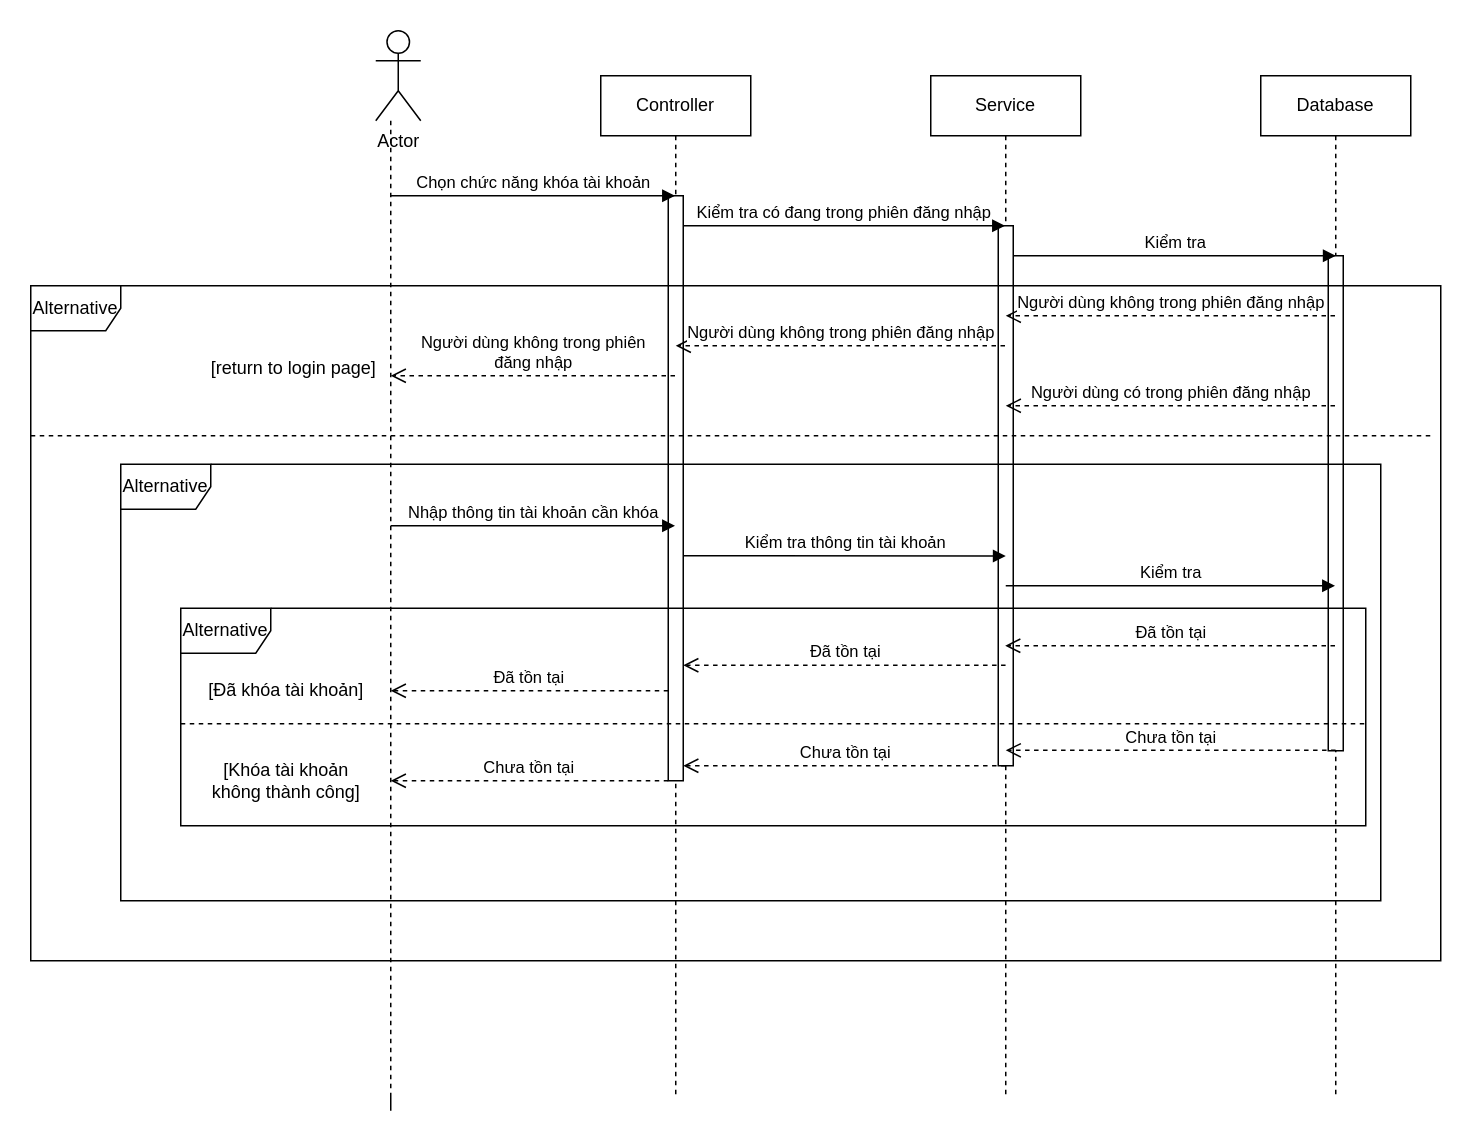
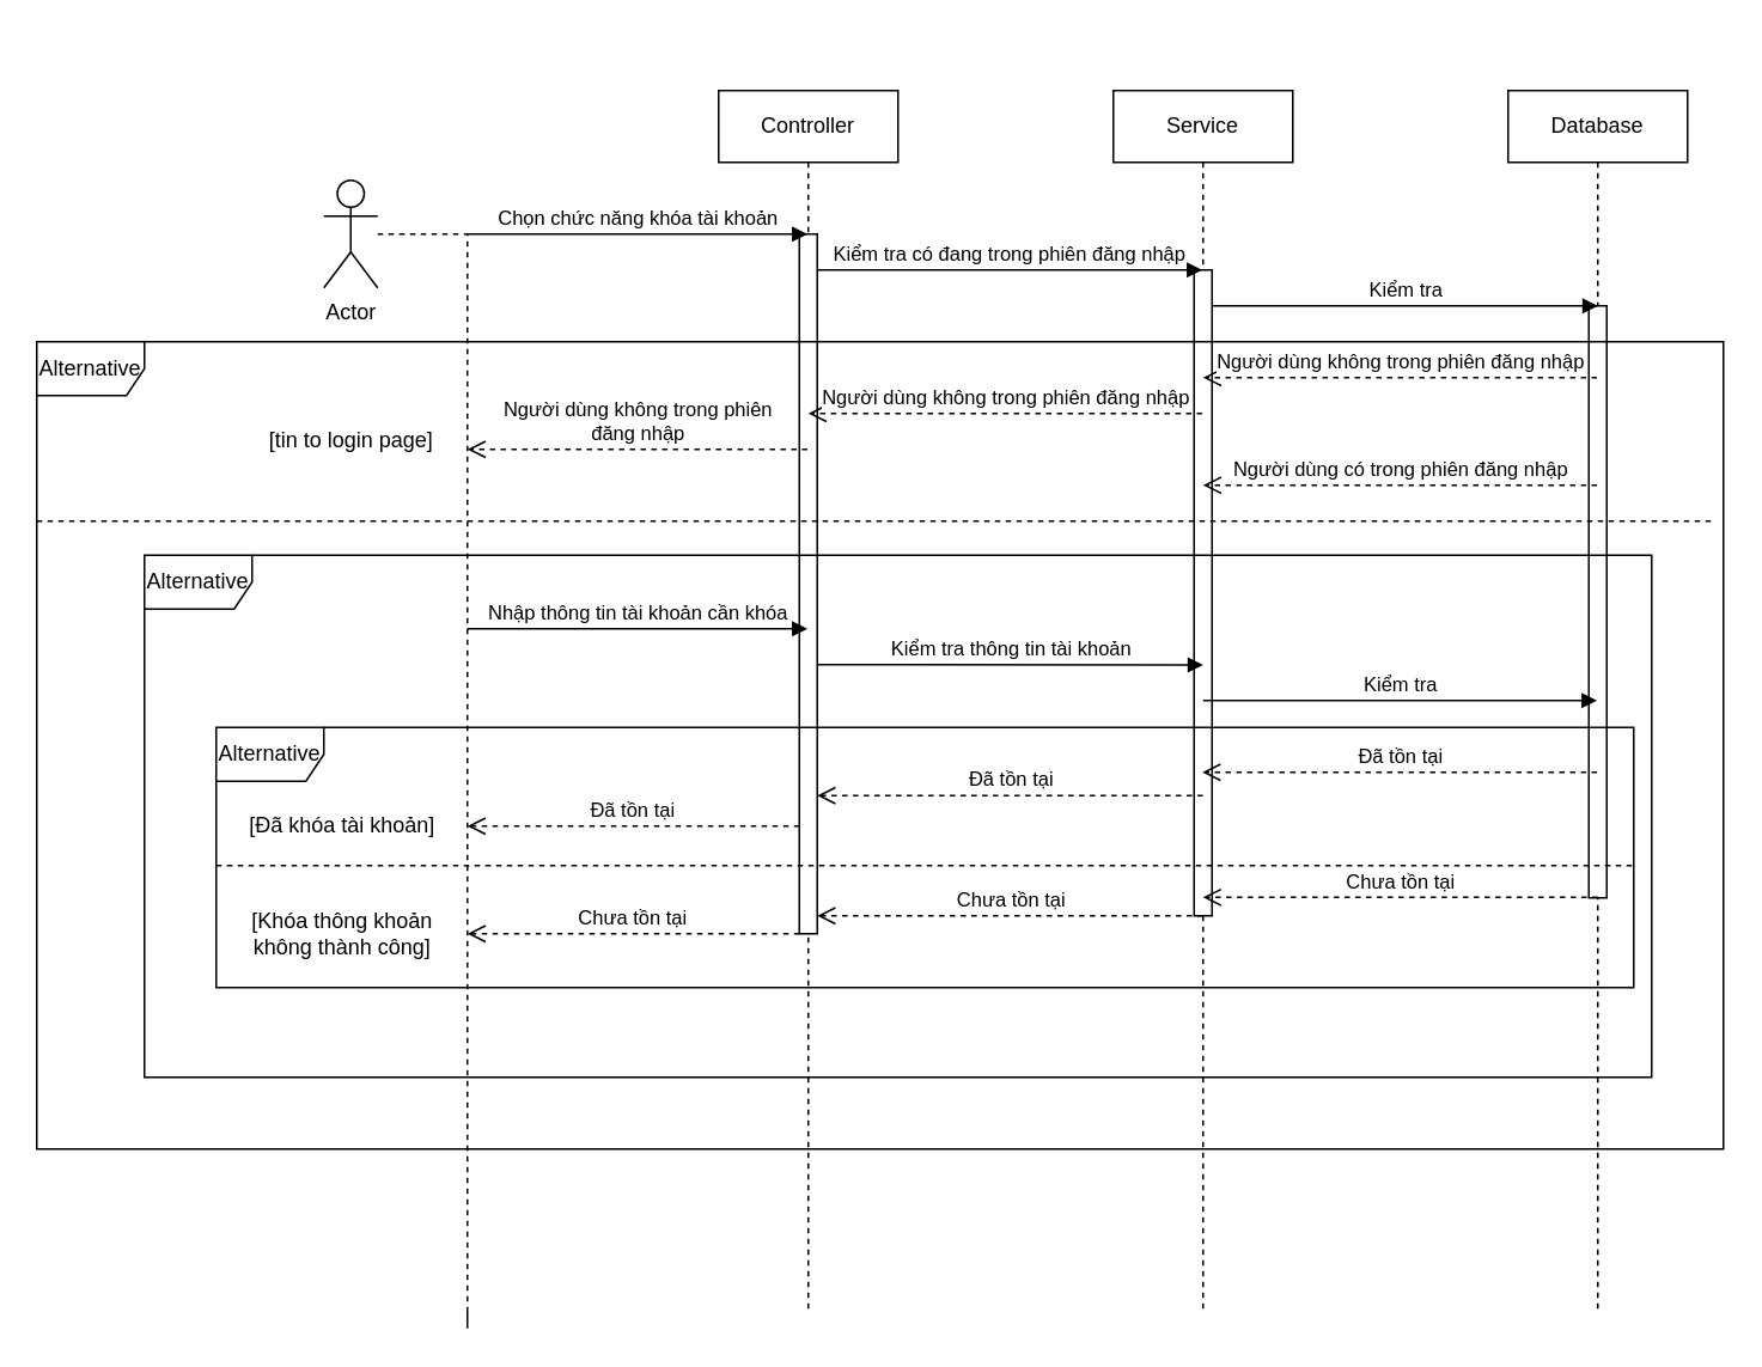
- <mxCell id="5" value="Actor" style="shape=umlActor;verticalLabelPosition=bottom;verticalAlign=top;html=1;" vertex="1" parent="1"><mxGeometry x="250" y="20" width="30" height="60" as="geometry" /></mxCell>
+ <mxCell id="5" value="Actor" style="shape=umlActor;verticalLabelPosition=bottom;verticalAlign=top;html=1;" vertex="1" parent="1"><mxGeometry x="180" y="100" width="30" height="60" as="geometry" /></mxCell>
- <mxCell id="17" value="[return to login page]" style="text;html=1;align=center;verticalAlign=middle;resizable=0;points=[];autosize=1;strokeColor=none;fillColor=none;" vertex="1" parent="1"><mxGeometry x="130" y="230" width="130" height="30" as="geometry" /></mxCell>
+ <mxCell id="17" value="[tin to login page]" style="text;html=1;align=center;verticalAlign=middle;resizable=0;points=[];autosize=1;strokeColor=none;fillColor=none;" vertex="1" parent="1"><mxGeometry x="130" y="230" width="130" height="30" as="geometry" /></mxCell>
- <mxCell id="33" value="[Khóa tài khoản&lt;div&gt;không thành công]&lt;/div&gt;" style="text;html=1;align=center;verticalAlign=middle;resizable=0;points=[];autosize=1;strokeColor=none;fillColor=none;" vertex="1" parent="1"><mxGeometry x="130" y="500" width="120" height="40" as="geometry" /></mxCell>
+ <mxCell id="33" value="[Khóa thông khoản&lt;div&gt;không thành công]&lt;/div&gt;" style="text;html=1;align=center;verticalAlign=middle;resizable=0;points=[];autosize=1;strokeColor=none;fillColor=none;" vertex="1" parent="1"><mxGeometry x="130" y="500" width="120" height="40" as="geometry" /></mxCell>
